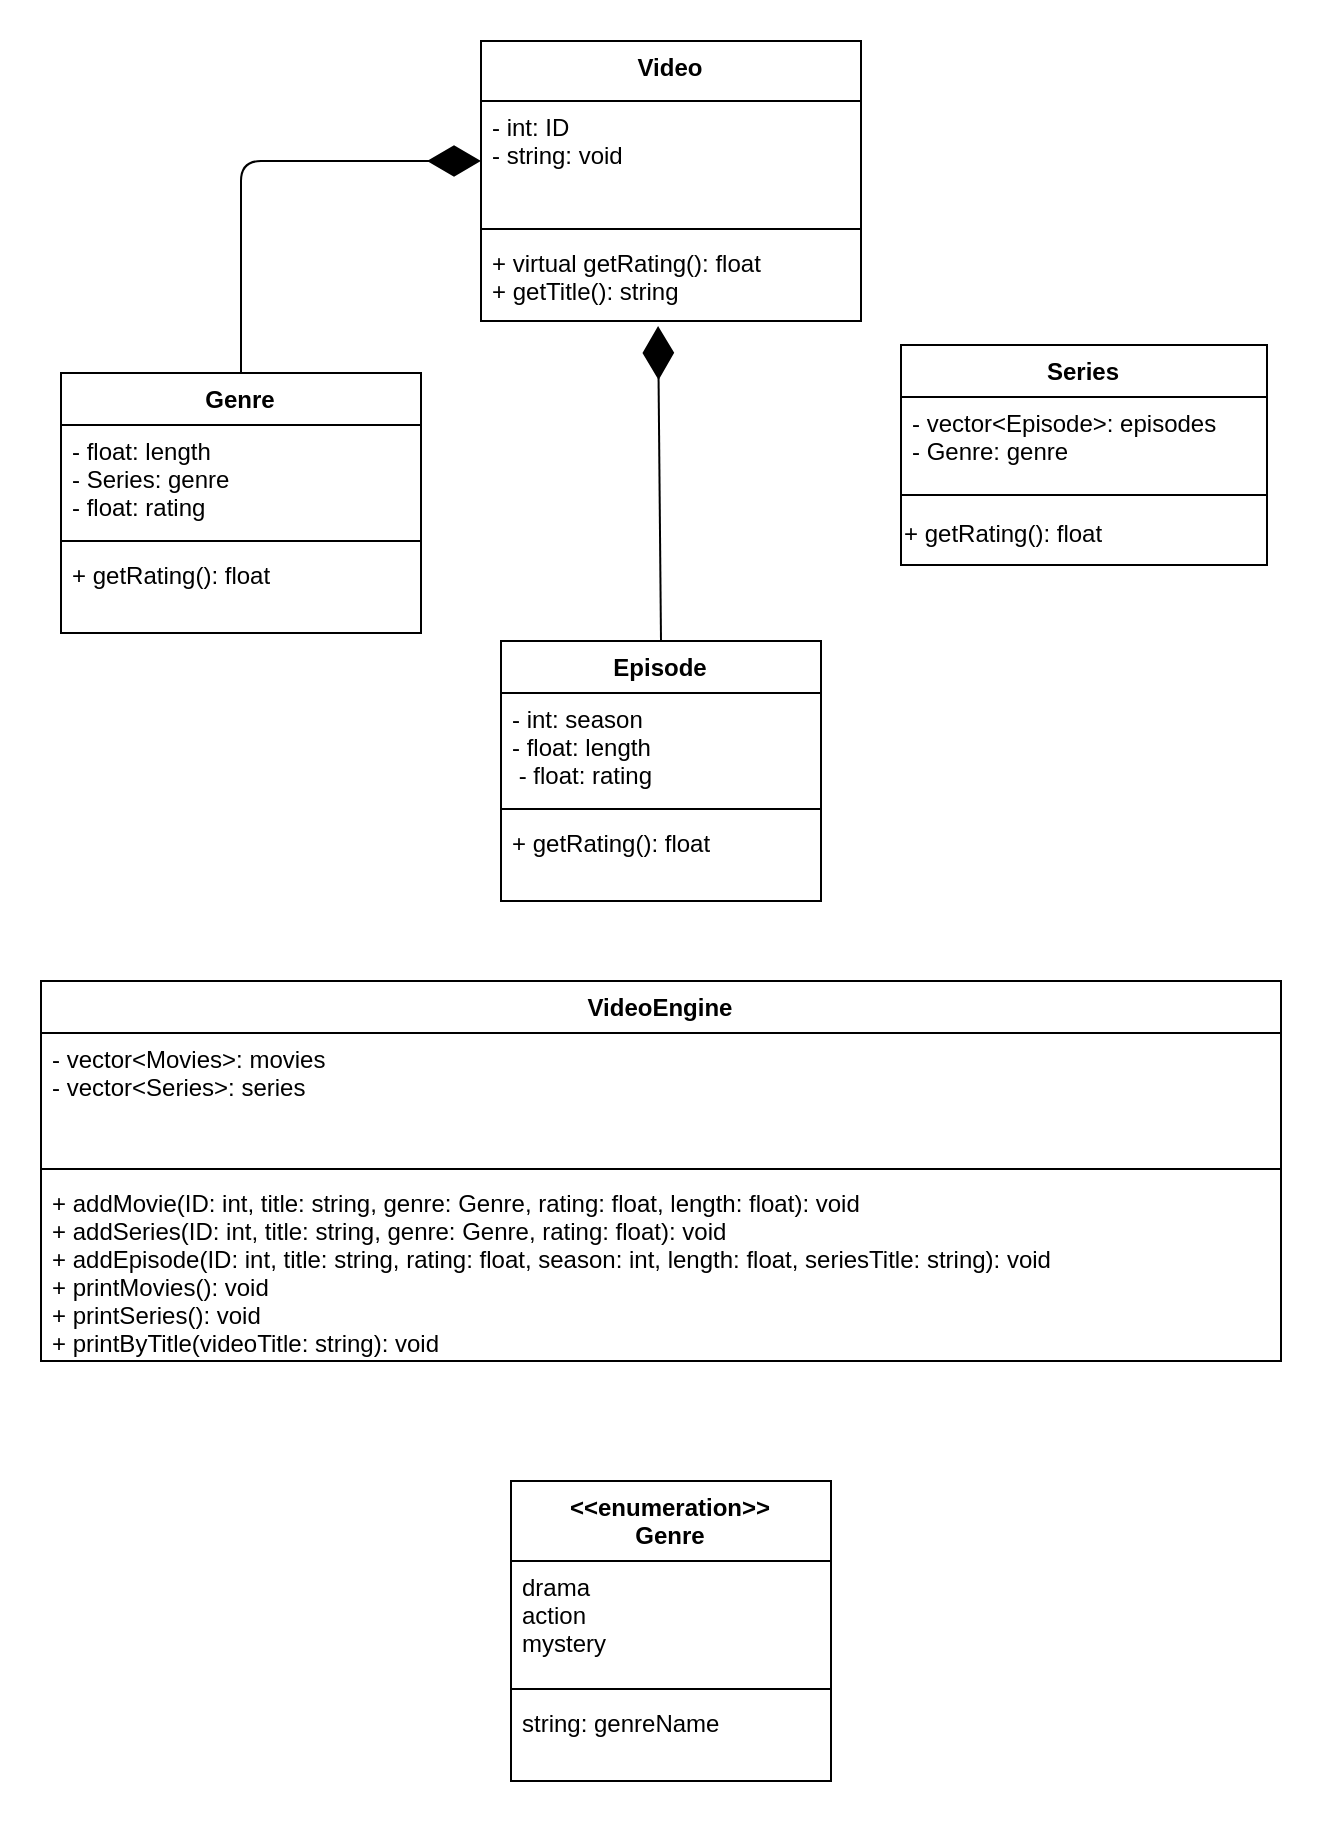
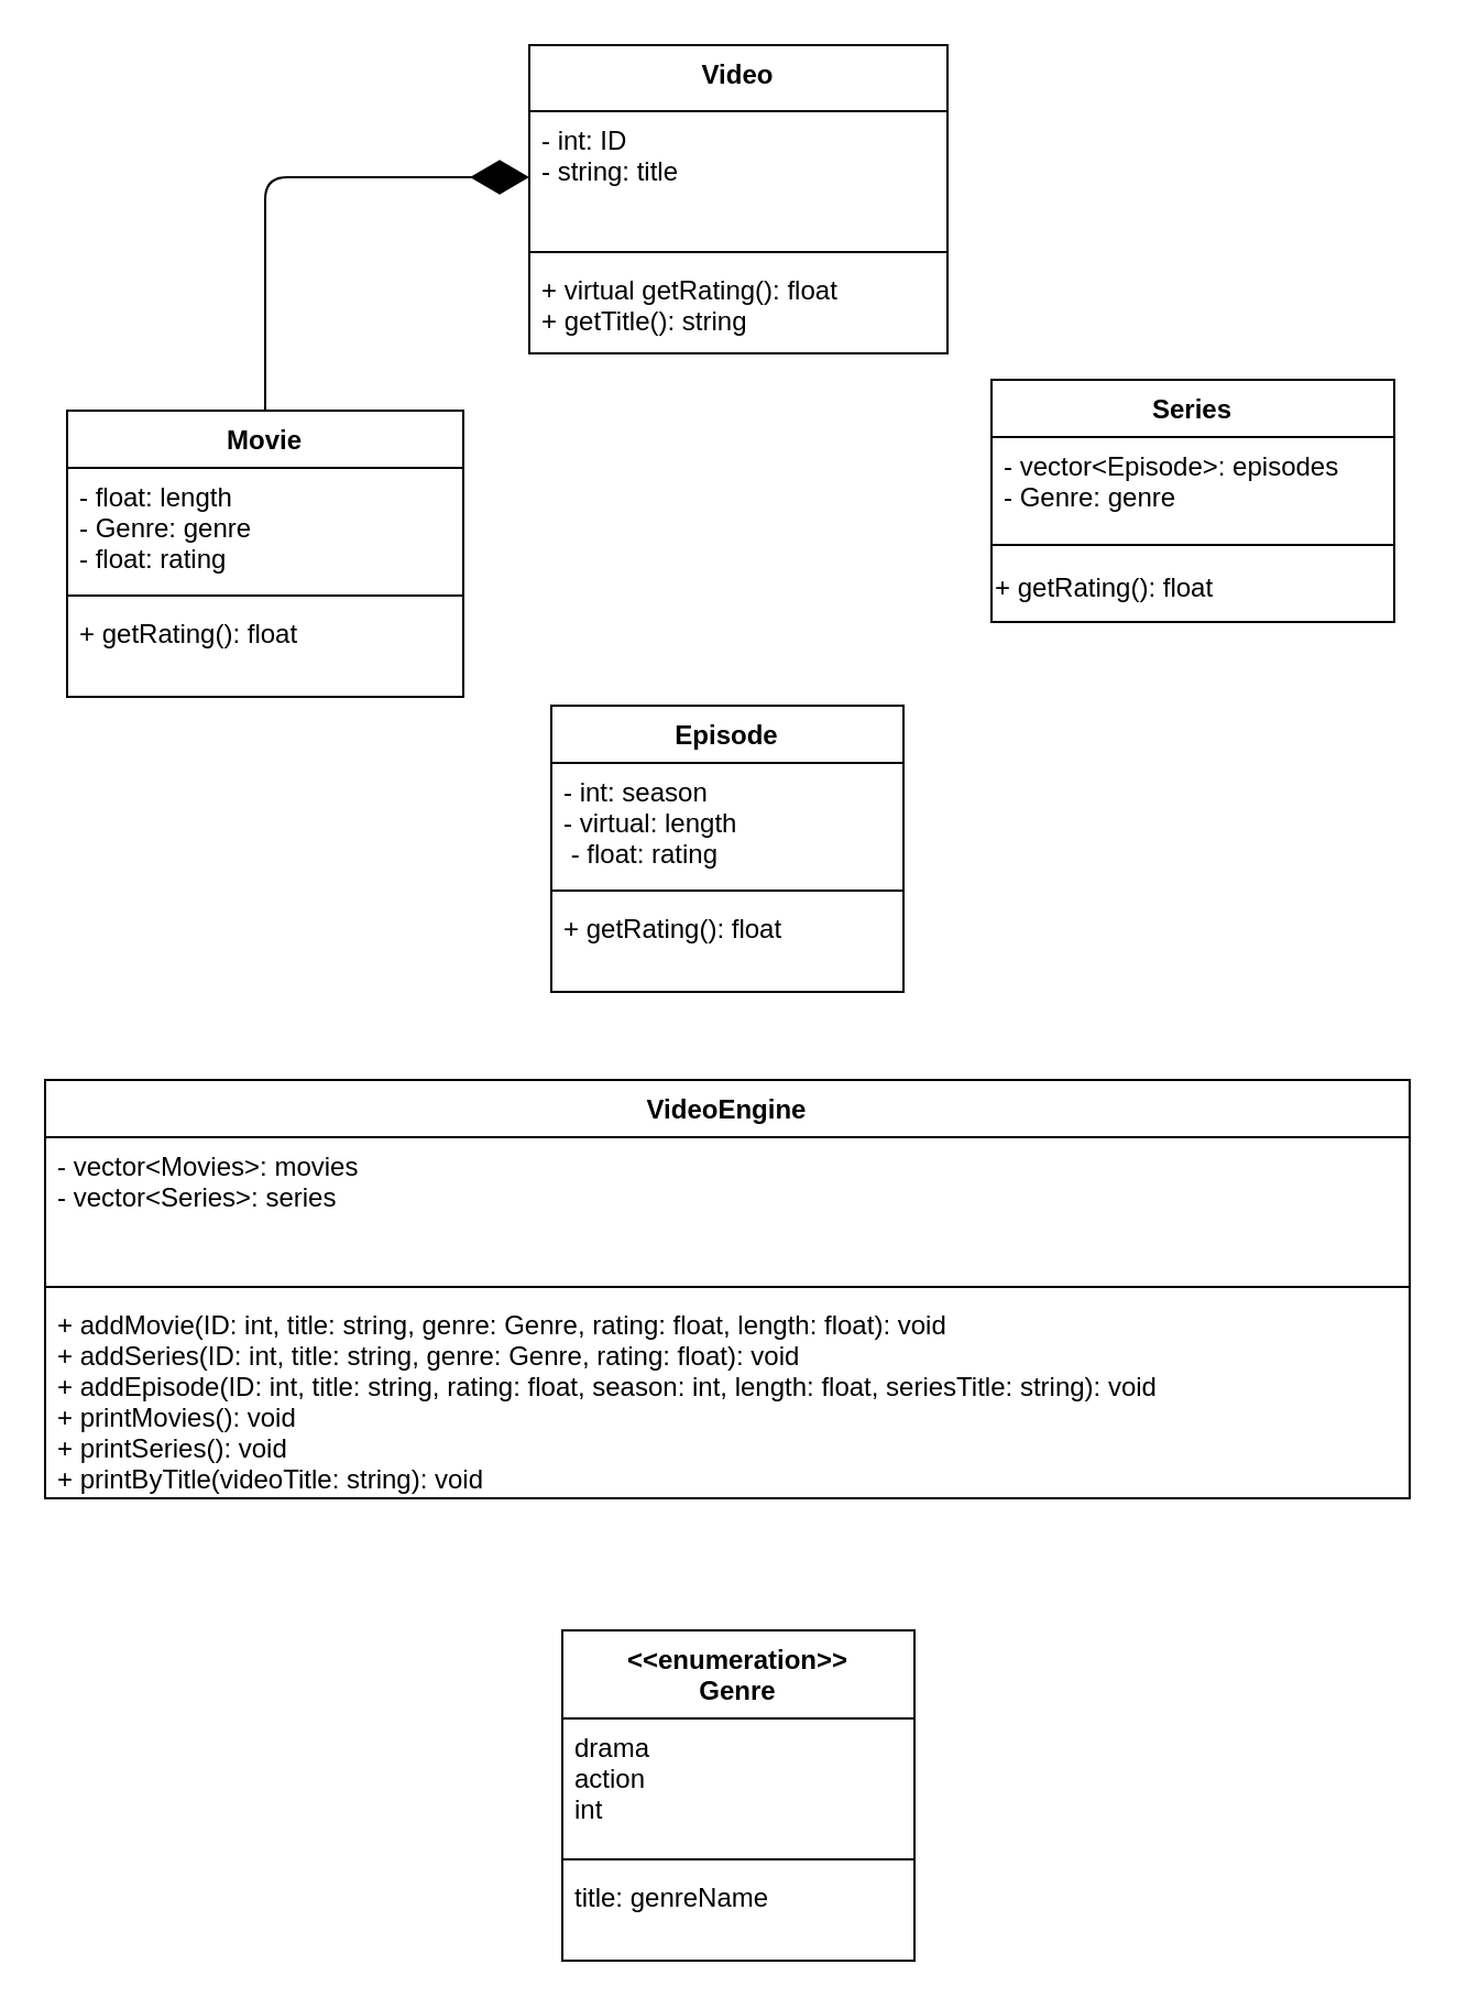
- <mxCell id="3" value="- int: ID &#10;- string: void&#10;&#10;" style="text;strokeColor=none;fillColor=none;align=left;verticalAlign=top;spacingLeft=4;spacingRight=4;overflow=hidden;rotatable=0;points=[[0,0.5],[1,0.5]];portConstraint=eastwest;" parent="2" vertex="1"><mxGeometry y="30" width="190" height="60" as="geometry" /></mxCell>
+ <mxCell id="3" value="- int: ID &#10;- string: title&#10;&#10;" style="text;strokeColor=none;fillColor=none;align=left;verticalAlign=top;spacingLeft=4;spacingRight=4;overflow=hidden;rotatable=0;points=[[0,0.5],[1,0.5]];portConstraint=eastwest;" parent="2" vertex="1"><mxGeometry y="30" width="190" height="60" as="geometry" /></mxCell>
- <mxCell id="16" value="Genre" style="swimlane;fontStyle=1;align=center;verticalAlign=top;childLayout=stackLayout;horizontal=1;startSize=26;horizontalStack=0;resizeParent=1;resizeParentMax=0;resizeLast=0;collapsible=1;marginBottom=0;" parent="1" vertex="1"><mxGeometry x="30" y="186" width="180" height="130" as="geometry" /></mxCell>
+ <mxCell id="16" value="Movie" style="swimlane;fontStyle=1;align=center;verticalAlign=top;childLayout=stackLayout;horizontal=1;startSize=26;horizontalStack=0;resizeParent=1;resizeParentMax=0;resizeLast=0;collapsible=1;marginBottom=0;" parent="1" vertex="1"><mxGeometry x="30" y="186" width="180" height="130" as="geometry" /></mxCell>
- <mxCell id="17" value="- float: length&#10;- Series: genre&#10;- float: rating" style="text;strokeColor=none;fillColor=none;align=left;verticalAlign=top;spacingLeft=4;spacingRight=4;overflow=hidden;rotatable=0;points=[[0,0.5],[1,0.5]];portConstraint=eastwest;" parent="16" vertex="1"><mxGeometry y="26" width="180" height="54" as="geometry" /></mxCell>
+ <mxCell id="17" value="- float: length&#10;- Genre: genre&#10;- float: rating" style="text;strokeColor=none;fillColor=none;align=left;verticalAlign=top;spacingLeft=4;spacingRight=4;overflow=hidden;rotatable=0;points=[[0,0.5],[1,0.5]];portConstraint=eastwest;" parent="16" vertex="1"><mxGeometry y="26" width="180" height="54" as="geometry" /></mxCell>
- <mxCell id="6" value="" style="endArrow=diamondThin;endFill=1;endSize=24;html=1;exitX=0.5;exitY=0;exitDx=0;exitDy=0;entryX=0.466;entryY=1.059;entryDx=0;entryDy=0;entryPerimeter=0;" parent="1" source="7" target="5" edge="1"><mxGeometry width="160" relative="1" as="geometry"><mxPoint x="56" y="250" as="sourcePoint" /><mxPoint x="480" y="286" as="targetPoint" /></mxGeometry></mxCell>
- <mxCell id="8" value="- int: season&#10;- float: length&#10; - float: rating" style="text;strokeColor=none;fillColor=none;align=left;verticalAlign=top;spacingLeft=4;spacingRight=4;overflow=hidden;rotatable=0;points=[[0,0.5],[1,0.5]];portConstraint=eastwest;" parent="7" vertex="1"><mxGeometry y="26" width="160" height="54" as="geometry" /></mxCell>
+ <mxCell id="8" value="- int: season&#10;- virtual: length&#10; - float: rating" style="text;strokeColor=none;fillColor=none;align=left;verticalAlign=top;spacingLeft=4;spacingRight=4;overflow=hidden;rotatable=0;points=[[0,0.5],[1,0.5]];portConstraint=eastwest;" parent="7" vertex="1"><mxGeometry y="26" width="160" height="54" as="geometry" /></mxCell>
- <mxCell id="25" value="drama&#10;action&#10;mystery" style="text;strokeColor=none;fillColor=none;align=left;verticalAlign=top;spacingLeft=4;spacingRight=4;overflow=hidden;rotatable=0;points=[[0,0.5],[1,0.5]];portConstraint=eastwest;" parent="24" vertex="1"><mxGeometry y="40" width="160" height="60" as="geometry" /></mxCell>
+ <mxCell id="25" value="drama&#10;action&#10;int" style="text;strokeColor=none;fillColor=none;align=left;verticalAlign=top;spacingLeft=4;spacingRight=4;overflow=hidden;rotatable=0;points=[[0,0.5],[1,0.5]];portConstraint=eastwest;" parent="24" vertex="1"><mxGeometry y="40" width="160" height="60" as="geometry" /></mxCell>
- <mxCell id="27" value="string: genreName" style="text;strokeColor=none;fillColor=none;align=left;verticalAlign=top;spacingLeft=4;spacingRight=4;overflow=hidden;rotatable=0;points=[[0,0.5],[1,0.5]];portConstraint=eastwest;" parent="24" vertex="1"><mxGeometry y="108" width="160" height="42" as="geometry" /></mxCell>
+ <mxCell id="27" value="title: genreName" style="text;strokeColor=none;fillColor=none;align=left;verticalAlign=top;spacingLeft=4;spacingRight=4;overflow=hidden;rotatable=0;points=[[0,0.5],[1,0.5]];portConstraint=eastwest;" parent="24" vertex="1"><mxGeometry y="108" width="160" height="42" as="geometry" /></mxCell>
